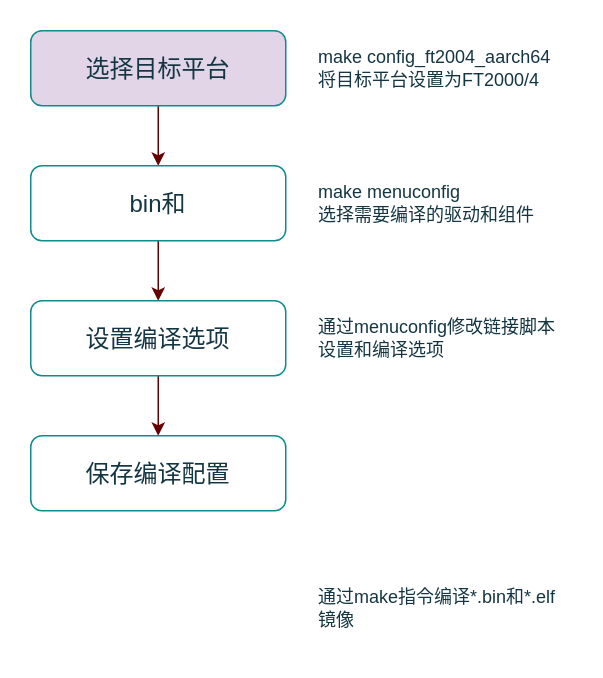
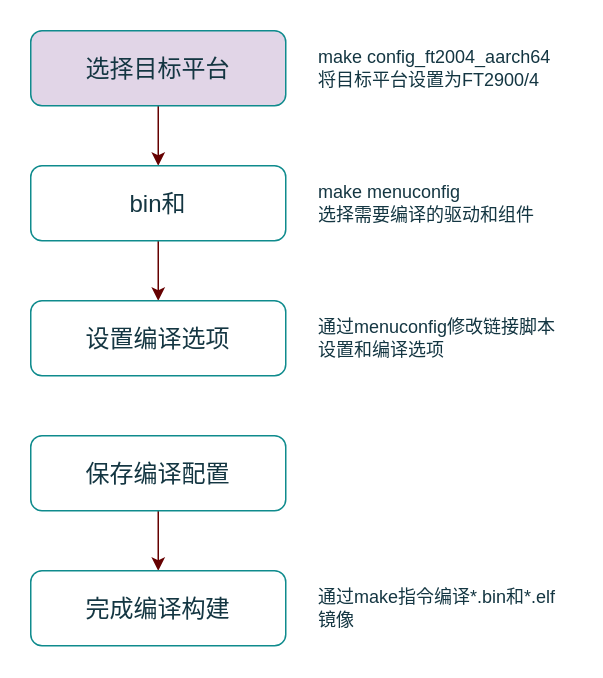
- <mxCell id="11" value="make config_ft2004_aarch64&lt;br&gt;将目标平台设置为FT2000/4" style="text;html=1;strokeColor=none;fillColor=none;align=left;verticalAlign=middle;whiteSpace=wrap;overflow=hidden;rounded=0;sketch=0;fontColor=#143642;" vertex="1" parent="1"><mxGeometry x="210" y="20" width="170" height="50" as="geometry" /></mxCell>
+ <mxCell id="11" value="make config_ft2004_aarch64&lt;br&gt;将目标平台设置为FT2900/4" style="text;html=1;strokeColor=none;fillColor=none;align=left;verticalAlign=middle;whiteSpace=wrap;overflow=hidden;rounded=0;sketch=0;fontColor=#143642;" vertex="1" parent="1"><mxGeometry x="210" y="20" width="170" height="50" as="geometry" /></mxCell>
- <mxCell id="6" style="edgeStyle=orthogonalEdgeStyle;rounded=0;orthogonalLoop=1;jettySize=auto;html=1;exitX=0.5;exitY=1;exitDx=0;exitDy=0;entryX=0.5;entryY=0;entryDx=0;entryDy=0;strokeColor=#660000;" edge="1" parent="1" source="7" target="9"><mxGeometry relative="1" as="geometry" /></mxCell>
+ <mxCell id="8" style="edgeStyle=orthogonalEdgeStyle;rounded=0;orthogonalLoop=1;jettySize=auto;html=1;exitX=0.5;exitY=1;exitDx=0;exitDy=0;entryX=0.5;entryY=0;entryDx=0;entryDy=0;strokeColor=#660000;" edge="1" parent="1" source="9" target="10"><mxGeometry relative="1" as="geometry" /></mxCell>
+ <mxCell id="10" value="&lt;span style=&quot;font-size: 16px&quot;&gt;完成编译构建&lt;/span&gt;" style="rounded=1;whiteSpace=wrap;html=1;sketch=0;fontColor=#143642;strokeColor=#0F8B8D;labelBackgroundColor=none;labelBorderColor=none;fillColor=#FFFFFF;" vertex="1" parent="1"><mxGeometry x="20" y="380" width="170" height="50" as="geometry" /></mxCell>
